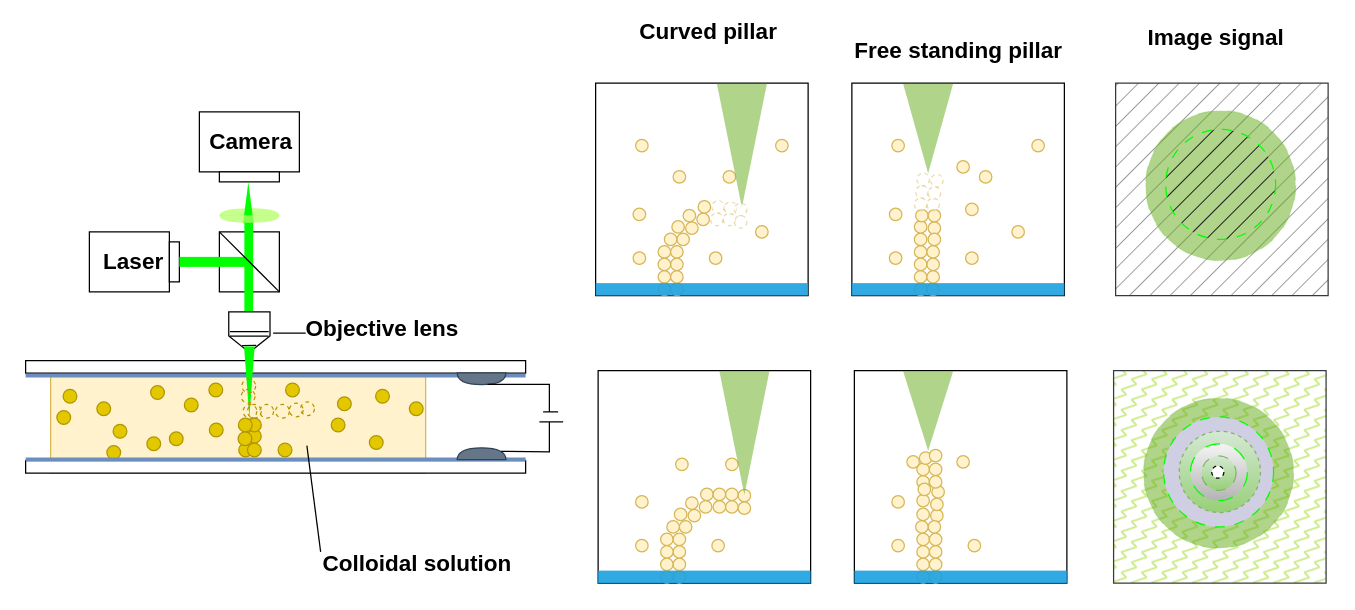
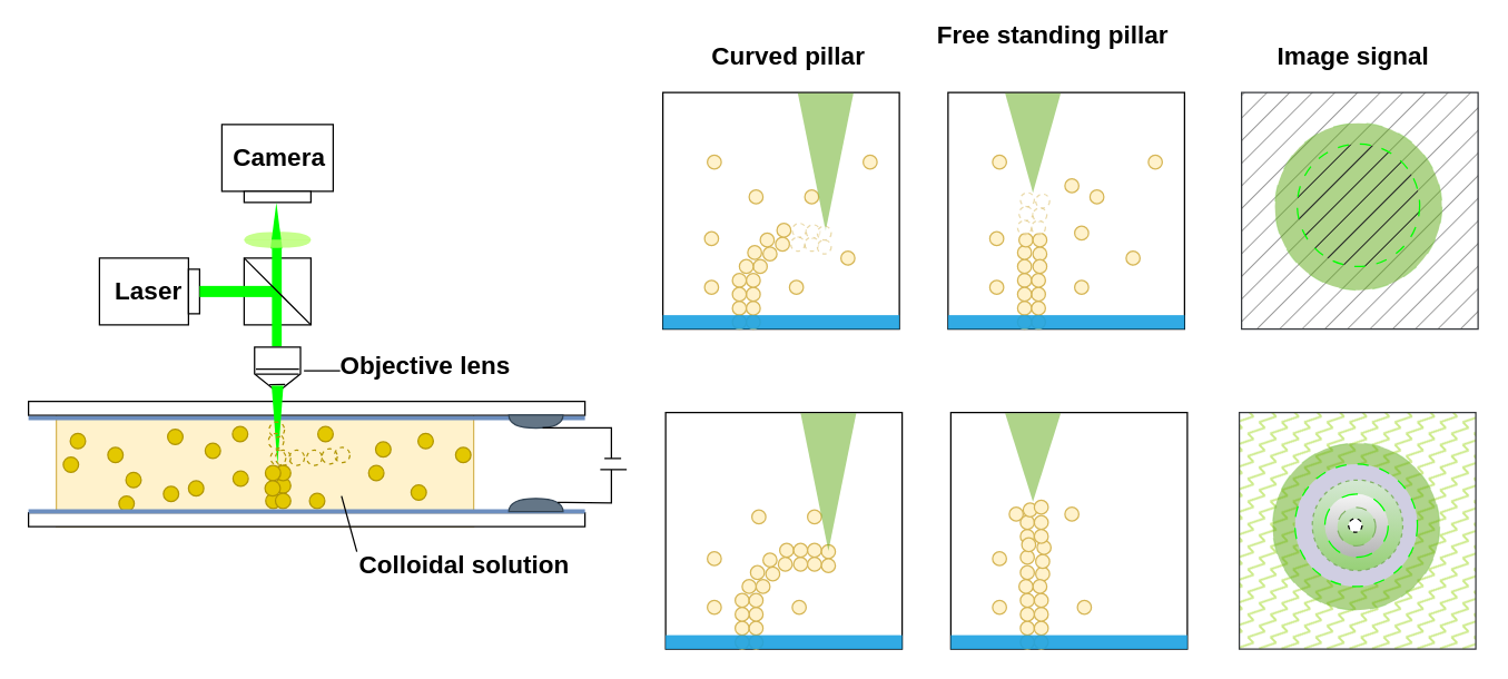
- <mxCell id="136" value="Curved pillar" style="text;html=1;align=center;verticalAlign=middle;resizable=0;points=[];autosize=1;strokeColor=none;fillColor=none;fontSize=18;fontStyle=1" parent="1" vertex="1"><mxGeometry x="506" y="5" width="120" height="40" as="geometry" /></mxCell>
+ <mxCell id="136" value="Curved pillar" style="text;html=1;align=center;verticalAlign=middle;resizable=0;points=[];autosize=1;strokeColor=none;fillColor=none;fontSize=18;fontStyle=1" parent="1" vertex="1"><mxGeometry x="506" y="20" width="120" height="40" as="geometry" /></mxCell>
- <mxCell id="138" value="Image signal" style="text;html=1;align=center;verticalAlign=middle;resizable=0;points=[];autosize=1;strokeColor=none;fillColor=none;fontSize=18;fontStyle=1" parent="1" vertex="1"><mxGeometry x="912" y="10" width="120" height="40" as="geometry" /></mxCell>
+ <mxCell id="138" value="Image signal" style="text;html=1;align=center;verticalAlign=middle;resizable=0;points=[];autosize=1;strokeColor=none;fillColor=none;fontSize=18;fontStyle=1" parent="1" vertex="1"><mxGeometry x="912" y="20" width="120" height="40" as="geometry" /></mxCell>
- <mxCell id="137" value="Free standing pillar" style="text;html=1;align=center;verticalAlign=middle;resizable=0;points=[];autosize=1;strokeColor=none;fillColor=none;fontSize=18;fontStyle=1" parent="1" vertex="1"><mxGeometry x="676" y="20" width="180" height="40" as="geometry" /></mxCell>
+ <mxCell id="137" value="Free standing pillar" style="text;html=1;align=center;verticalAlign=middle;resizable=0;points=[];autosize=1;strokeColor=none;fillColor=none;fontSize=18;fontStyle=1" parent="1" vertex="1"><mxGeometry x="666" y="5" width="180" height="40" as="geometry" /></mxCell>
- <mxCell id="201" value="Colloidal solution" style="text;html=1;align=center;verticalAlign=middle;resizable=0;points=[];autosize=1;strokeColor=none;fillColor=none;fontSize=18;fontStyle=1" parent="1" vertex="1"><mxGeometry x="252.5" y="431" width="160" height="40" as="geometry" /></mxCell>
+ <mxCell id="201" value="Colloidal solution" style="text;html=1;align=center;verticalAlign=middle;resizable=0;points=[];autosize=1;strokeColor=none;fillColor=none;fontSize=18;fontStyle=1" parent="1" vertex="1"><mxGeometry x="252.5" y="386" width="160" height="40" as="geometry" /></mxCell>
